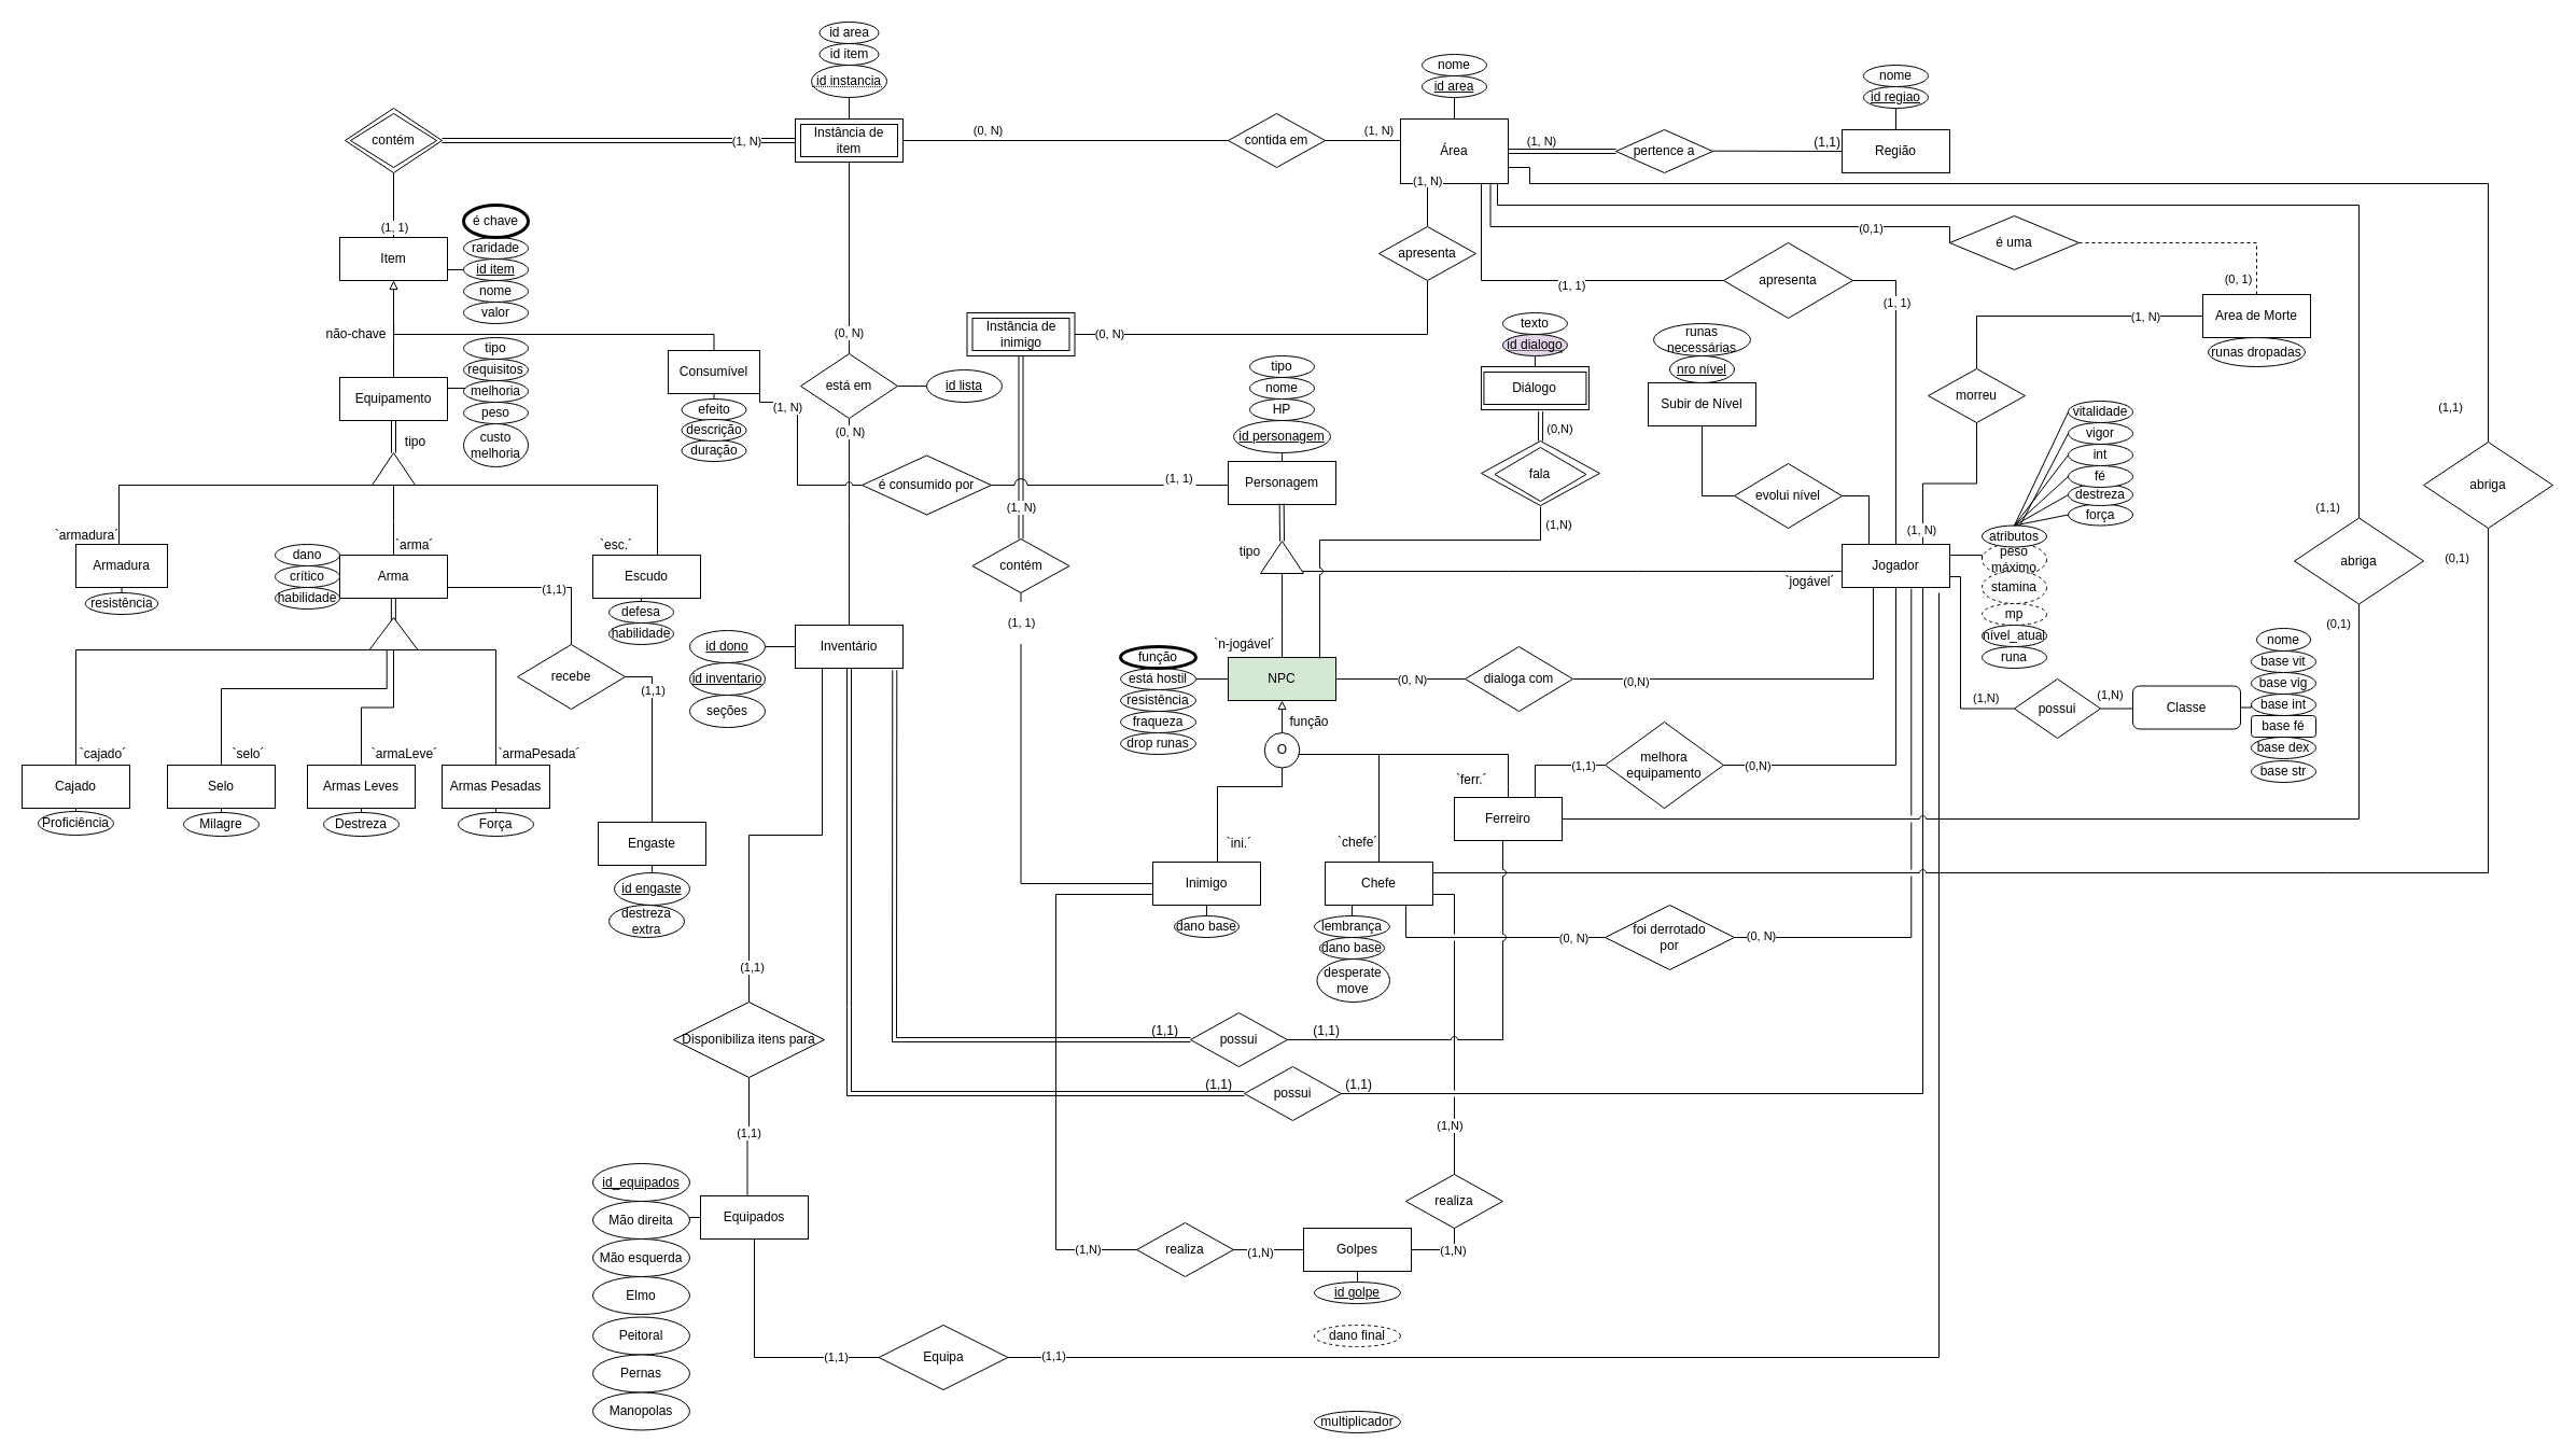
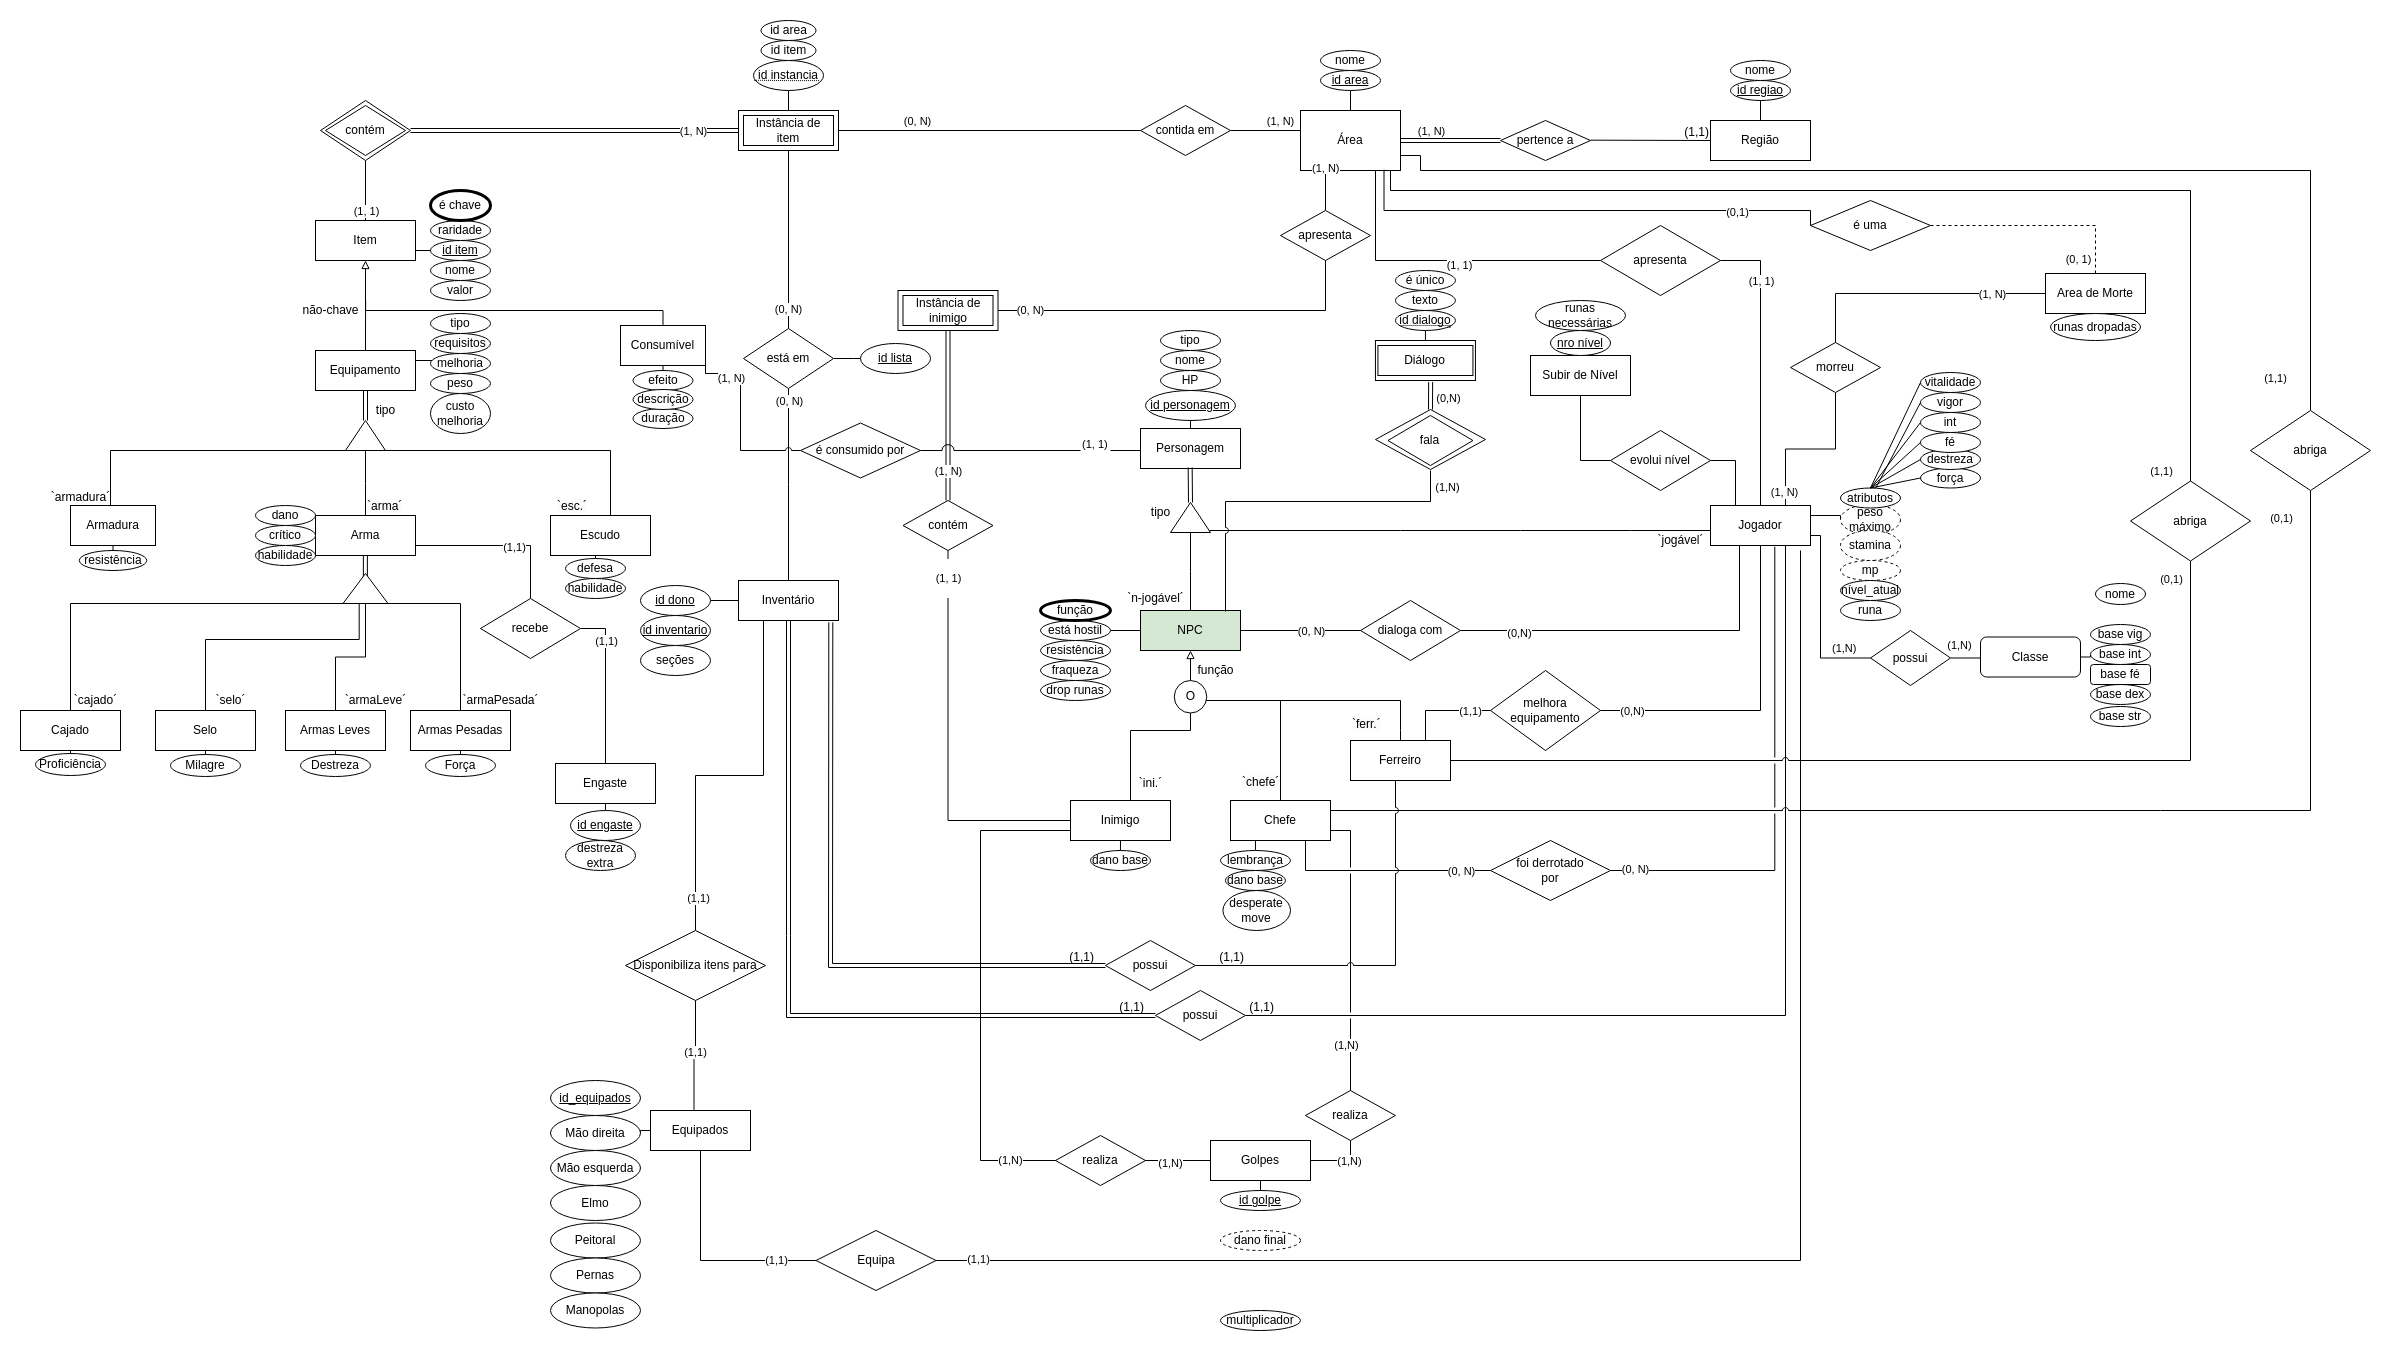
+ <mxCell id="172" value="é único" style="ellipse;whiteSpace=wrap;html=1;align=center;" vertex="1" parent="1"><mxGeometry x="1394.94" y="270" width="60" height="20" as="geometry" /></mxCell>
- <mxCell id="191" value="id dialogo" style="ellipse;whiteSpace=wrap;html=1;align=center;fillColor=#e1d5e7;" vertex="1" parent="1"><mxGeometry x="1394.94" y="310" width="60" height="20" as="geometry" /></mxCell>
+ <mxCell id="191" value="id dialogo" style="ellipse;whiteSpace=wrap;html=1;align=center;" vertex="1" parent="1"><mxGeometry x="1394.94" y="310" width="60" height="20" as="geometry" /></mxCell>
- <mxCell id="236" value="base vit" style="ellipse;whiteSpace=wrap;html=1;align=center;" vertex="1" parent="1"><mxGeometry x="2090" y="604" width="60" height="20" as="geometry" /></mxCell>
